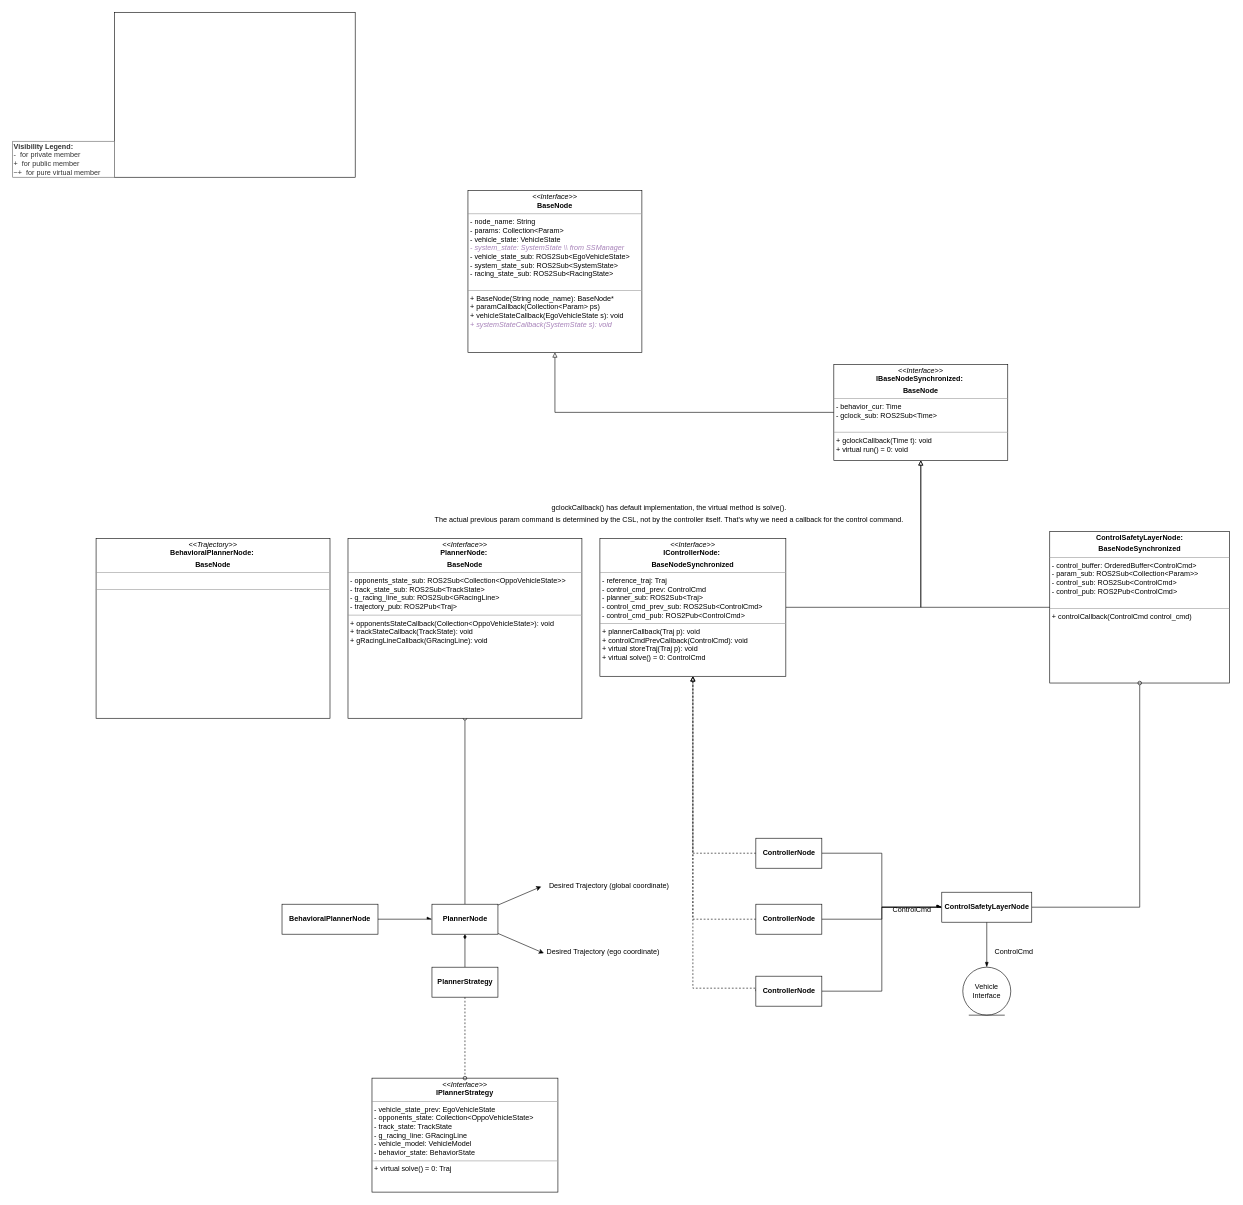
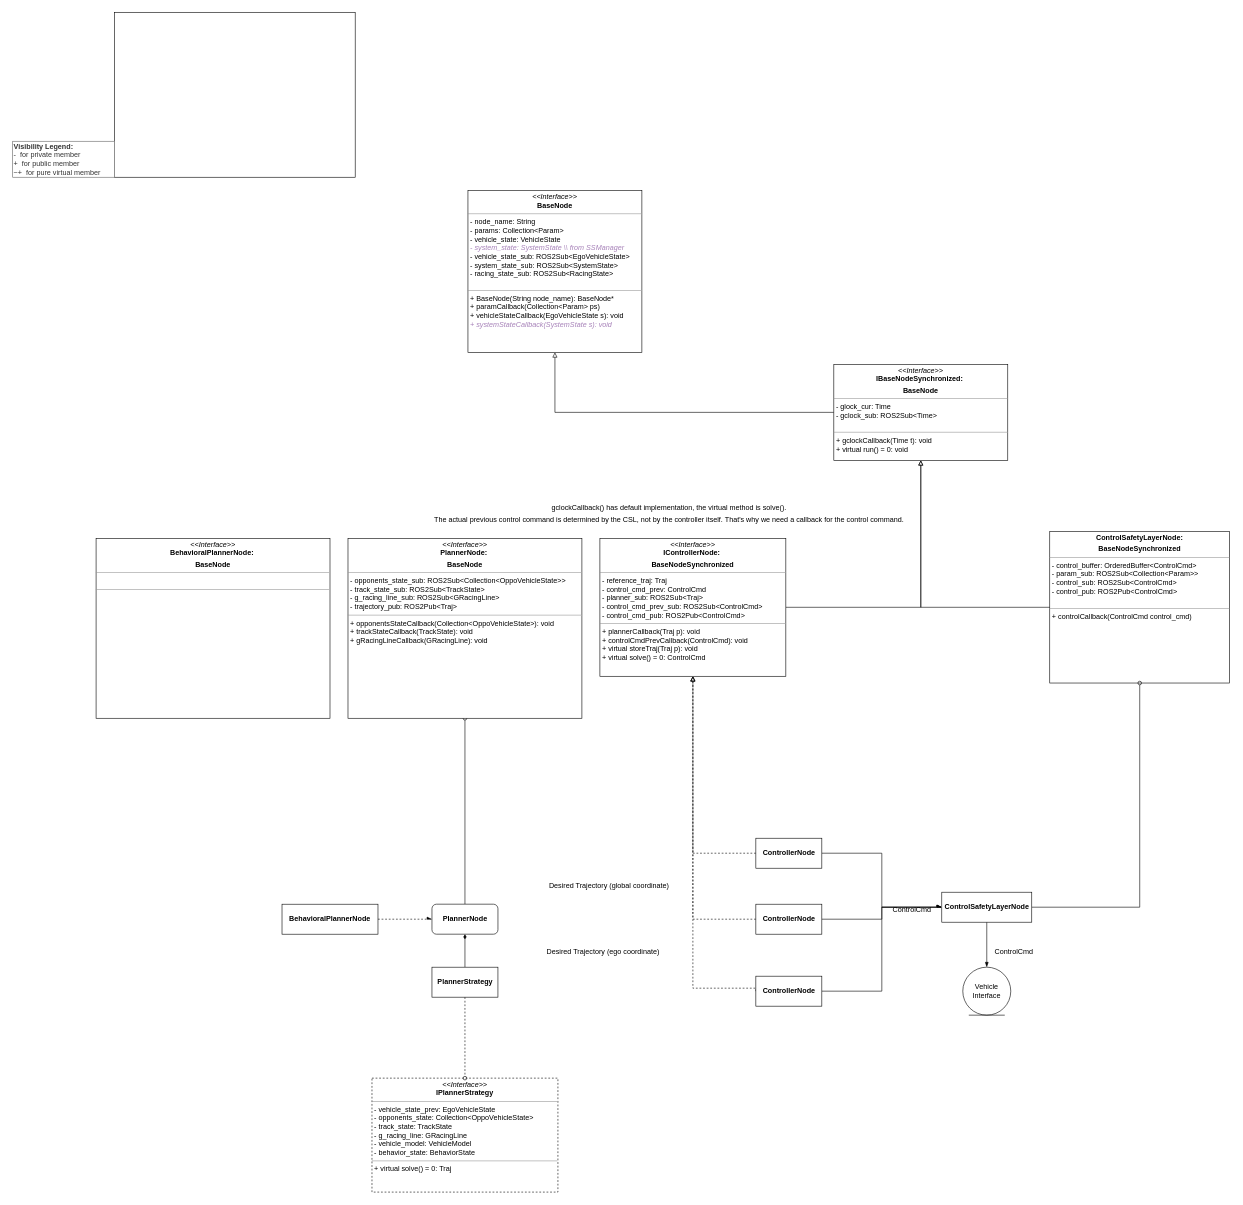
- <mxCell id="24" value="&lt;p style=&quot;margin: 0px ; margin-top: 4px ; text-align: center&quot;&gt;&lt;i&gt;&amp;lt;&amp;lt;Interface&amp;gt;&amp;gt;&lt;/i&gt;&lt;br&gt;&lt;b&gt;IBaseNodeSynchronized:&amp;nbsp;&lt;/b&gt;&lt;/p&gt;&lt;p style=&quot;margin: 0px ; margin-top: 4px ; text-align: center&quot;&gt;&lt;b&gt;BaseNode&lt;/b&gt;&lt;/p&gt;&lt;hr size=&quot;1&quot;&gt;&lt;p style=&quot;margin: 0px 0px 0px 4px&quot;&gt;- behavior_cur: Time&lt;/p&gt;&lt;p style=&quot;margin: 0px 0px 0px 4px&quot;&gt;- gclock_sub: ROS2Sub&amp;lt;Time&amp;gt;&lt;/p&gt;&lt;div&gt;&lt;br&gt;&lt;/div&gt;&lt;hr size=&quot;1&quot;&gt;&lt;p style=&quot;margin: 0px 0px 0px 4px&quot;&gt;+ gclockCallback(Time t): void&lt;br&gt;&lt;/p&gt;&lt;p style=&quot;margin: 0px 0px 0px 4px&quot;&gt;+ virtual run() = 0: void&lt;/p&gt;&lt;div&gt;&lt;br&gt;&lt;/div&gt;" style="verticalAlign=top;align=left;overflow=fill;fontSize=12;fontFamily=Helvetica;html=1;fillColor=#FFFFFF;" parent="1" vertex="1"><mxGeometry x="1389" y="607" width="290" height="160" as="geometry" /></mxCell>
+ <mxCell id="24" value="&lt;p style=&quot;margin: 0px ; margin-top: 4px ; text-align: center&quot;&gt;&lt;i&gt;&amp;lt;&amp;lt;Interface&amp;gt;&amp;gt;&lt;/i&gt;&lt;br&gt;&lt;b&gt;IBaseNodeSynchronized:&amp;nbsp;&lt;/b&gt;&lt;/p&gt;&lt;p style=&quot;margin: 0px ; margin-top: 4px ; text-align: center&quot;&gt;&lt;b&gt;BaseNode&lt;/b&gt;&lt;/p&gt;&lt;hr size=&quot;1&quot;&gt;&lt;p style=&quot;margin: 0px 0px 0px 4px&quot;&gt;- glock_cur: Time&lt;/p&gt;&lt;p style=&quot;margin: 0px 0px 0px 4px&quot;&gt;- gclock_sub: ROS2Sub&amp;lt;Time&amp;gt;&lt;/p&gt;&lt;div&gt;&lt;br&gt;&lt;/div&gt;&lt;hr size=&quot;1&quot;&gt;&lt;p style=&quot;margin: 0px 0px 0px 4px&quot;&gt;+ gclockCallback(Time t): void&lt;br&gt;&lt;/p&gt;&lt;p style=&quot;margin: 0px 0px 0px 4px&quot;&gt;+ virtual run() = 0: void&lt;/p&gt;&lt;div&gt;&lt;br&gt;&lt;/div&gt;" style="verticalAlign=top;align=left;overflow=fill;fontSize=12;fontFamily=Helvetica;html=1;fillColor=#FFFFFF;" parent="1" vertex="1"><mxGeometry x="1389" y="607" width="290" height="160" as="geometry" /></mxCell>
- <mxCell id="20" value="The actual previous param command is determined by the CSL, not by the controller itself. That's why we need a callback for the control command." style="text;html=1;align=center;verticalAlign=middle;resizable=0;points=[];autosize=1;strokeColor=none;" parent="1" vertex="1"><mxGeometry x="714" y="857" width="800" height="20" as="geometry" /></mxCell>
+ <mxCell id="20" value="The actual previous control command is determined by the CSL, not by the controller itself. That's why we need a callback for the control command." style="text;html=1;align=center;verticalAlign=middle;resizable=0;points=[];autosize=1;strokeColor=none;" parent="1" vertex="1"><mxGeometry x="714" y="857" width="800" height="20" as="geometry" /></mxCell>
- <mxCell id="41" value="&lt;p style=&quot;margin: 0px ; margin-top: 4px ; text-align: center&quot;&gt;&lt;i&gt;&amp;lt;&amp;lt;Trajectory&amp;gt;&amp;gt;&lt;/i&gt;&lt;br&gt;&lt;b&gt;BehavioralPlannerNode:&amp;nbsp;&lt;/b&gt;&lt;/p&gt;&lt;p style=&quot;margin: 0px ; margin-top: 4px ; text-align: center&quot;&gt;&lt;b&gt;BaseNode&lt;/b&gt;&lt;/p&gt;&lt;hr size=&quot;1&quot;&gt;&lt;p style=&quot;margin: 0px 0px 0px 4px&quot;&gt;&lt;br&gt;&lt;/p&gt;&lt;hr size=&quot;1&quot;&gt;&lt;p style=&quot;margin: 0px ; margin-left: 4px&quot;&gt;&lt;br&gt;&lt;/p&gt;" style="verticalAlign=top;align=left;overflow=fill;fontSize=12;fontFamily=Helvetica;html=1;" vertex="1" parent="1"><mxGeometry x="159" y="897" width="390" height="300" as="geometry" /></mxCell>
+ <mxCell id="41" value="&lt;p style=&quot;margin: 0px ; margin-top: 4px ; text-align: center&quot;&gt;&lt;i&gt;&amp;lt;&amp;lt;Interface&amp;gt;&amp;gt;&lt;/i&gt;&lt;br&gt;&lt;b&gt;BehavioralPlannerNode:&amp;nbsp;&lt;/b&gt;&lt;/p&gt;&lt;p style=&quot;margin: 0px ; margin-top: 4px ; text-align: center&quot;&gt;&lt;b&gt;BaseNode&lt;/b&gt;&lt;/p&gt;&lt;hr size=&quot;1&quot;&gt;&lt;p style=&quot;margin: 0px 0px 0px 4px&quot;&gt;&lt;br&gt;&lt;/p&gt;&lt;hr size=&quot;1&quot;&gt;&lt;p style=&quot;margin: 0px ; margin-left: 4px&quot;&gt;&lt;br&gt;&lt;/p&gt;" style="verticalAlign=top;align=left;overflow=fill;fontSize=12;fontFamily=Helvetica;html=1;" vertex="1" parent="1"><mxGeometry x="159" y="897" width="390" height="300" as="geometry" /></mxCell>
- <mxCell id="30" style="rounded=0;orthogonalLoop=1;jettySize=auto;html=1;entryX=-0.013;entryY=0.532;entryDx=0;entryDy=0;entryPerimeter=0;" edge="1" parent="1" source="33" target="28"><mxGeometry relative="1" as="geometry" /></mxCell>
- <mxCell id="40" style="rounded=0;orthogonalLoop=1;jettySize=auto;html=1;endArrow=async;endFill=1;exitX=1;exitY=0.5;exitDx=0;exitDy=0;entryX=0;entryY=0.5;entryDx=0;entryDy=0;" edge="1" parent="1" source="39" target="33"><mxGeometry relative="1" as="geometry"><mxPoint x="519" y="1447" as="sourcePoint" /><mxPoint x="679" y="1447" as="targetPoint" /></mxGeometry></mxCell>
+ <mxCell id="40" style="rounded=0;orthogonalLoop=1;jettySize=auto;html=1;endArrow=async;endFill=1;exitX=1;exitY=0.5;exitDx=0;exitDy=0;entryX=0;entryY=0.5;entryDx=0;entryDy=0;dashed=1;" edge="1" parent="1" source="39" target="33"><mxGeometry relative="1" as="geometry"><mxPoint x="519" y="1447" as="sourcePoint" /><mxPoint x="679" y="1447" as="targetPoint" /></mxGeometry></mxCell>
- <mxCell id="33" value="PlannerNode" style="html=1;fontStyle=1" vertex="1" parent="1"><mxGeometry x="719" y="1507" width="110" height="50" as="geometry" /></mxCell>
+ <mxCell id="33" value="PlannerNode" style="html=1;fontStyle=1;rounded=1;" vertex="1" parent="1"><mxGeometry x="719" y="1507" width="110" height="50" as="geometry" /></mxCell>
- <mxCell id="31" style="edgeStyle=none;rounded=0;orthogonalLoop=1;jettySize=auto;html=1;entryX=0.008;entryY=0.588;entryDx=0;entryDy=0;entryPerimeter=0;" edge="1" parent="1" source="33" target="29"><mxGeometry relative="1" as="geometry" /></mxCell>
- <mxCell id="35" value="&lt;p style=&quot;margin: 0px ; margin-top: 4px ; text-align: center&quot;&gt;&lt;i&gt;&amp;lt;&amp;lt;Interface&amp;gt;&amp;gt;&lt;/i&gt;&lt;br&gt;&lt;b&gt;IPlannerStrategy&lt;/b&gt;&lt;/p&gt;&lt;hr size=&quot;1&quot;&gt;&lt;p style=&quot;margin: 0px 0px 0px 4px&quot;&gt;- vehicle_state_prev: EgoVehicleState&lt;/p&gt;&lt;p style=&quot;margin: 0px 0px 0px 4px&quot;&gt;- opponents_state: Collection&amp;lt;OppoVehicleState&amp;gt;&lt;/p&gt;&lt;p style=&quot;margin: 0px 0px 0px 4px&quot;&gt;- track_state: TrackState&lt;br&gt;&lt;/p&gt;&lt;p style=&quot;margin: 0px 0px 0px 4px&quot;&gt;- g_racing_line: GRacingLine&lt;/p&gt;&lt;p style=&quot;margin: 0px 0px 0px 4px&quot;&gt;- vehicle_model: VehicleModel&lt;/p&gt;&lt;p style=&quot;margin: 0px 0px 0px 4px&quot;&gt;- behavior_state: BehaviorState&lt;/p&gt;&lt;hr size=&quot;1&quot;&gt;&lt;p style=&quot;margin: 0px ; margin-left: 4px&quot;&gt;&lt;span&gt;+ virtual solve() = 0: Traj&lt;br&gt;&lt;/span&gt;&lt;/p&gt;" style="verticalAlign=top;align=left;overflow=fill;fontSize=12;fontFamily=Helvetica;html=1;" vertex="1" parent="1"><mxGeometry x="619" y="1797" width="310" height="190" as="geometry" /></mxCell>
+ <mxCell id="35" value="&lt;p style=&quot;margin: 0px ; margin-top: 4px ; text-align: center&quot;&gt;&lt;i&gt;&amp;lt;&amp;lt;Interface&amp;gt;&amp;gt;&lt;/i&gt;&lt;br&gt;&lt;b&gt;IPlannerStrategy&lt;/b&gt;&lt;/p&gt;&lt;hr size=&quot;1&quot;&gt;&lt;p style=&quot;margin: 0px 0px 0px 4px&quot;&gt;- vehicle_state_prev: EgoVehicleState&lt;/p&gt;&lt;p style=&quot;margin: 0px 0px 0px 4px&quot;&gt;- opponents_state: Collection&amp;lt;OppoVehicleState&amp;gt;&lt;/p&gt;&lt;p style=&quot;margin: 0px 0px 0px 4px&quot;&gt;- track_state: TrackState&lt;br&gt;&lt;/p&gt;&lt;p style=&quot;margin: 0px 0px 0px 4px&quot;&gt;- g_racing_line: GRacingLine&lt;/p&gt;&lt;p style=&quot;margin: 0px 0px 0px 4px&quot;&gt;- vehicle_model: VehicleModel&lt;/p&gt;&lt;p style=&quot;margin: 0px 0px 0px 4px&quot;&gt;- behavior_state: BehaviorState&lt;/p&gt;&lt;hr size=&quot;1&quot;&gt;&lt;p style=&quot;margin: 0px ; margin-left: 4px&quot;&gt;&lt;span&gt;+ virtual solve() = 0: Traj&lt;br&gt;&lt;/span&gt;&lt;/p&gt;" style="verticalAlign=top;align=left;overflow=fill;fontSize=12;fontFamily=Helvetica;html=1;dashed=1;" vertex="1" parent="1"><mxGeometry x="619" y="1797" width="310" height="190" as="geometry" /></mxCell>
